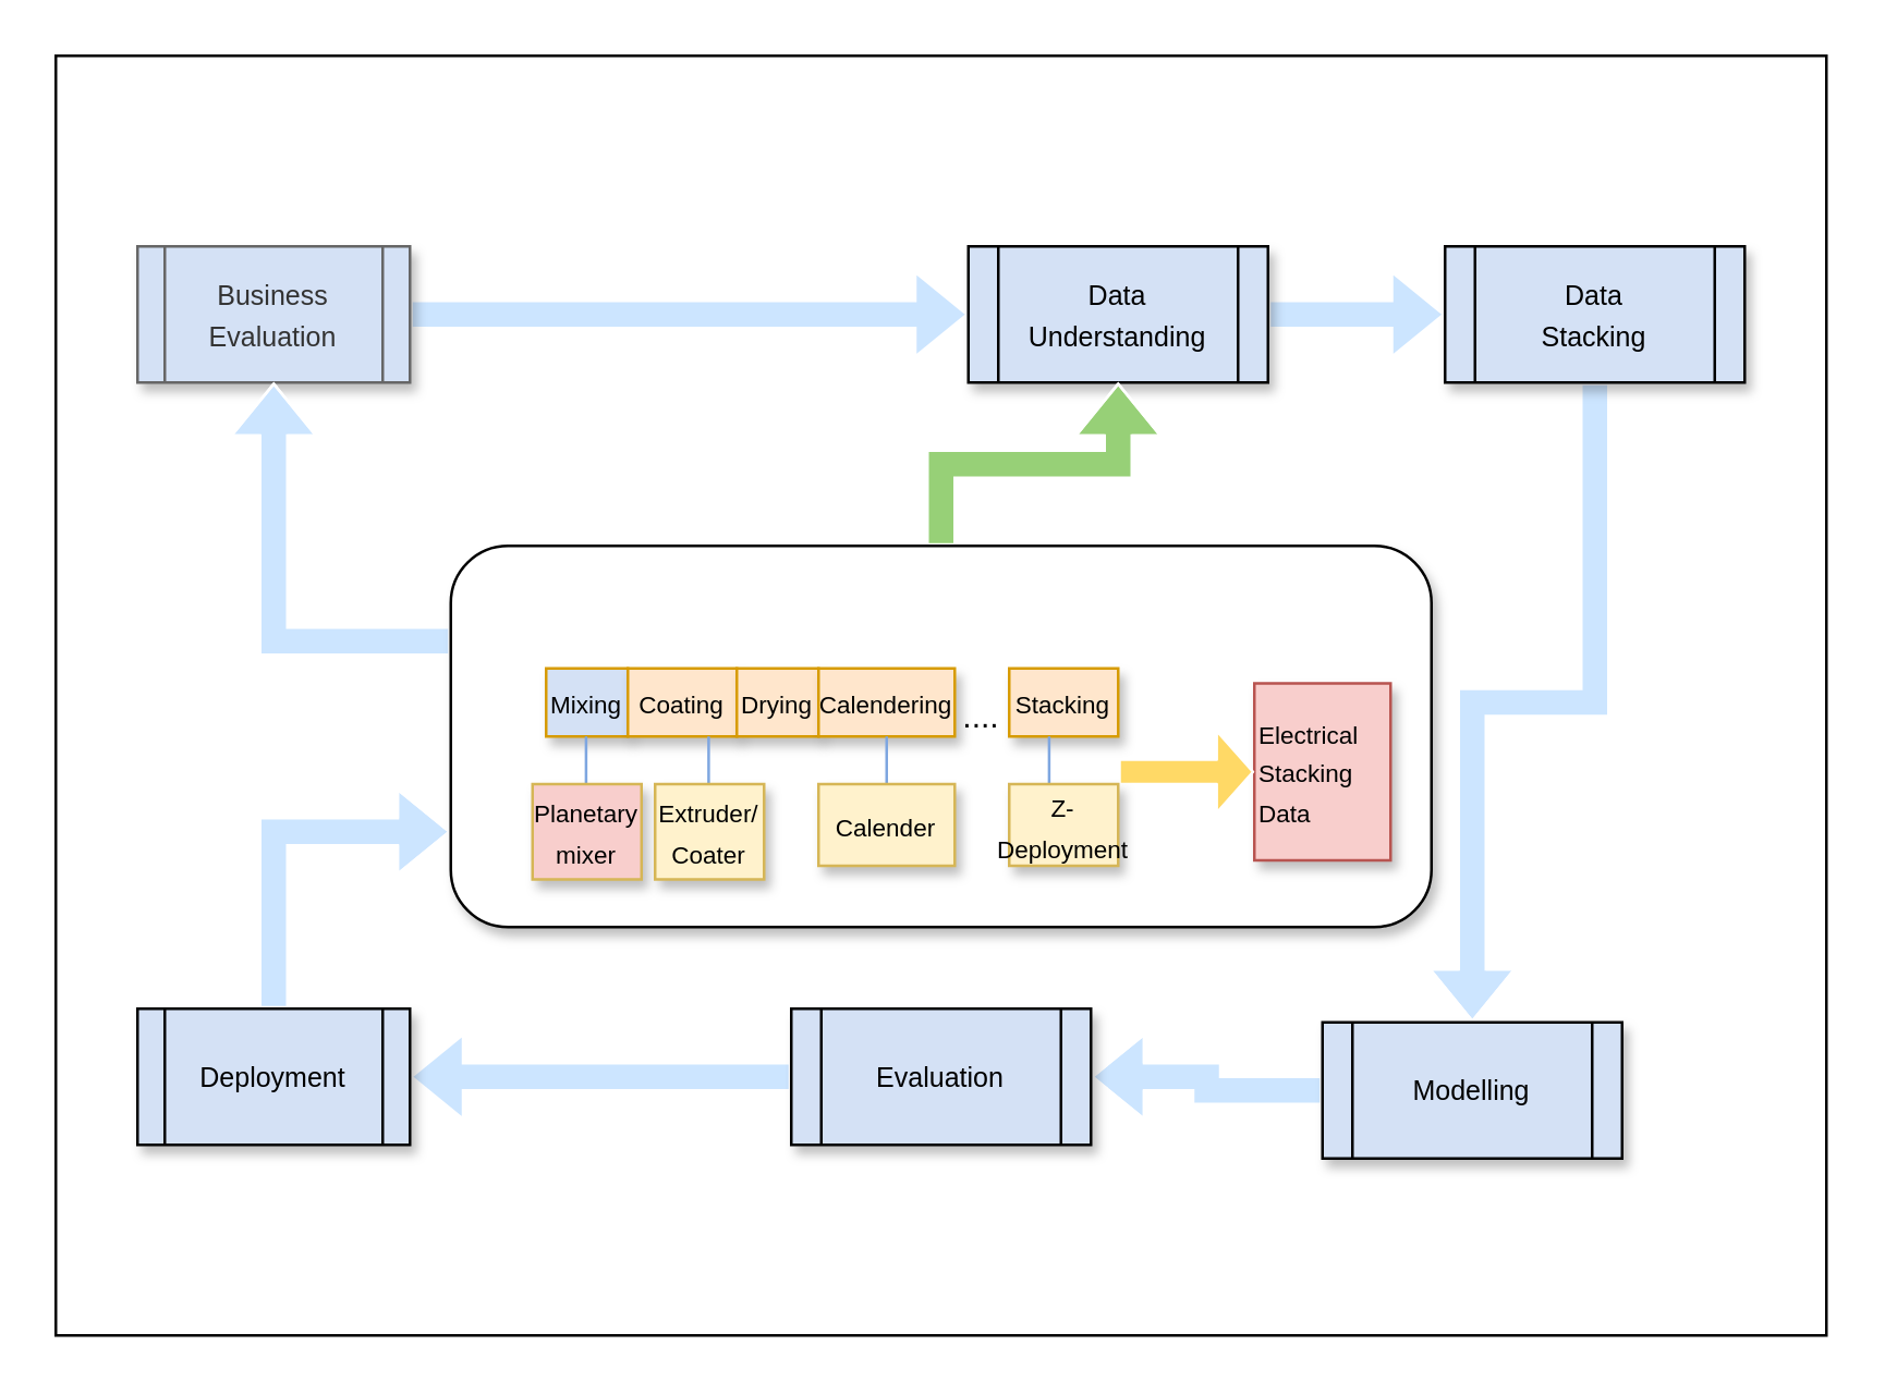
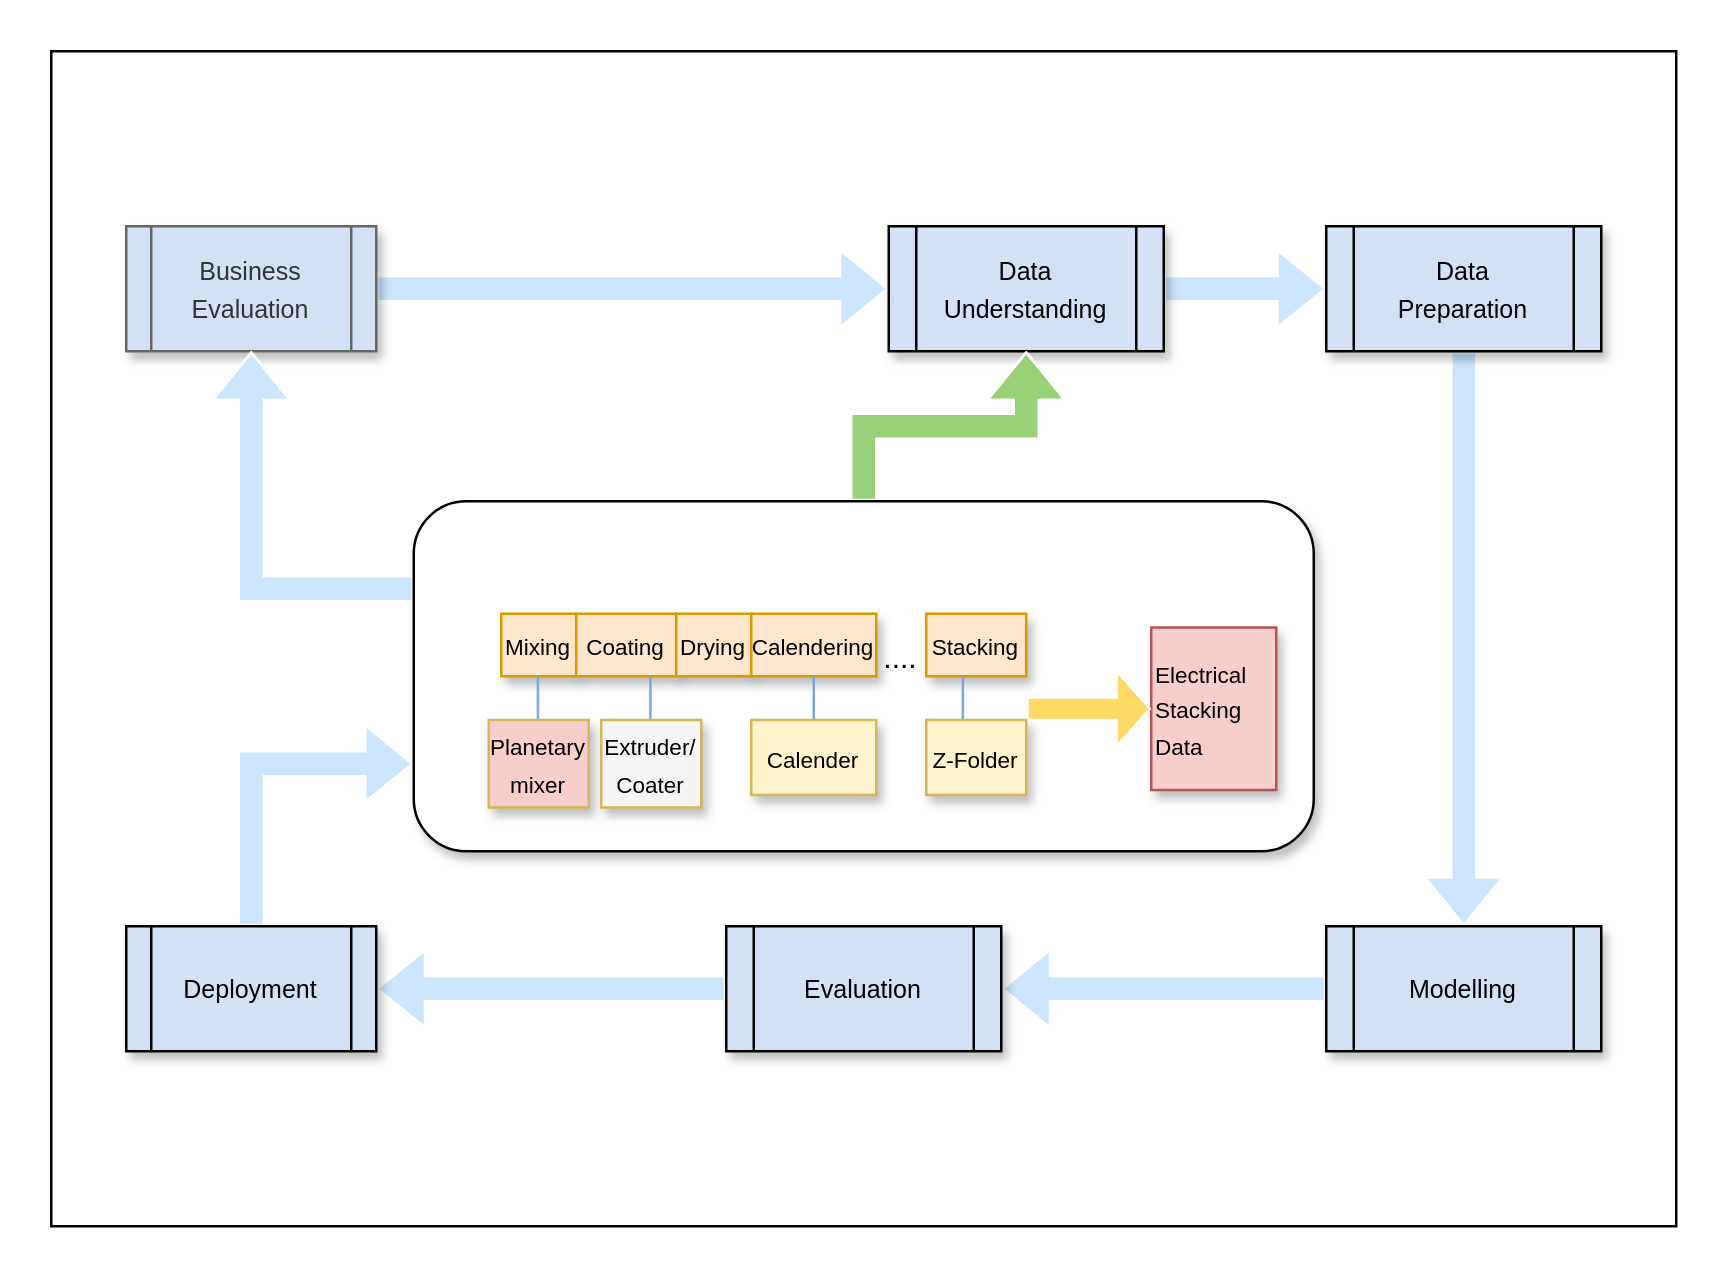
- <mxCell id="8" value="&lt;font style=&quot;font-size: 10px&quot;&gt;Data&lt;br&gt;Stacking&lt;/font&gt;" style="shape=process;whiteSpace=wrap;html=1;backgroundOutline=1;fillColor=#D4E1F5;shadow=1;" vertex="1" parent="1"><mxGeometry x="530" y="90" width="110" height="50" as="geometry" /></mxCell>
+ <mxCell id="8" value="&lt;font style=&quot;font-size: 10px&quot;&gt;Data&lt;br&gt;Preparation&lt;/font&gt;" style="shape=process;whiteSpace=wrap;html=1;backgroundOutline=1;fillColor=#D4E1F5;shadow=1;" vertex="1" parent="1"><mxGeometry x="530" y="90" width="110" height="50" as="geometry" /></mxCell>
- <mxCell id="18" value="&lt;font style=&quot;font-size: 9px&quot;&gt;Mixing&lt;/font&gt;" style="rounded=0;whiteSpace=wrap;html=1;shadow=1;fillColor=#d4e1f5;strokeColor=#d79b00;" vertex="1" parent="1"><mxGeometry x="200" y="245" width="30" height="25" as="geometry" /></mxCell>
+ <mxCell id="18" value="&lt;font style=&quot;font-size: 9px&quot;&gt;Mixing&lt;/font&gt;" style="rounded=0;whiteSpace=wrap;html=1;shadow=1;fillColor=#ffe6cc;strokeColor=#d79b00;" vertex="1" parent="1"><mxGeometry x="200" y="245" width="30" height="25" as="geometry" /></mxCell>
- <mxCell id="28" value="&lt;font style=&quot;font-size: 9px&quot;&gt;Z-Deployment&lt;br&gt;&lt;/font&gt;" style="rounded=0;whiteSpace=wrap;html=1;shadow=1;fillColor=#fff2cc;strokeColor=#d6b656;" vertex="1" parent="1"><mxGeometry x="370" y="287.5" width="40" height="30" as="geometry" /></mxCell>
+ <mxCell id="28" value="&lt;font style=&quot;font-size: 9px&quot;&gt;Z-Folder&lt;br&gt;&lt;/font&gt;" style="rounded=0;whiteSpace=wrap;html=1;shadow=1;fillColor=#fff2cc;strokeColor=#d6b656;" vertex="1" parent="1"><mxGeometry x="370" y="287.5" width="40" height="30" as="geometry" /></mxCell>
- <mxCell id="32" value="&lt;font style=&quot;font-size: 9px&quot;&gt;Extruder/ Coater&lt;br&gt;&lt;/font&gt;" style="rounded=0;whiteSpace=wrap;html=1;shadow=1;fillColor=#fff2cc;strokeColor=#d6b656;" vertex="1" parent="1"><mxGeometry x="240" y="287.5" width="40" height="35" as="geometry" /></mxCell>
+ <mxCell id="32" value="&lt;font style=&quot;font-size: 9px&quot;&gt;Extruder/ Coater&lt;br&gt;&lt;/font&gt;" style="rounded=0;whiteSpace=wrap;html=1;shadow=1;fillColor=#f5f5f5;strokeColor=#d6b656;" vertex="1" parent="1"><mxGeometry x="240" y="287.5" width="40" height="35" as="geometry" /></mxCell>
- <mxCell id="10" value="&lt;font style=&quot;font-size: 10px&quot;&gt;Modelling&lt;/font&gt;" style="shape=process;whiteSpace=wrap;html=1;backgroundOutline=1;fillColor=#D4E1F5;shadow=1;" vertex="1" parent="1"><mxGeometry x="485" y="375" width="110" height="50" as="geometry" /></mxCell>
+ <mxCell id="10" value="&lt;font style=&quot;font-size: 10px&quot;&gt;Modelling&lt;/font&gt;" style="shape=process;whiteSpace=wrap;html=1;backgroundOutline=1;fillColor=#D4E1F5;shadow=1;" vertex="1" parent="1"><mxGeometry x="530" y="370" width="110" height="50" as="geometry" /></mxCell>
